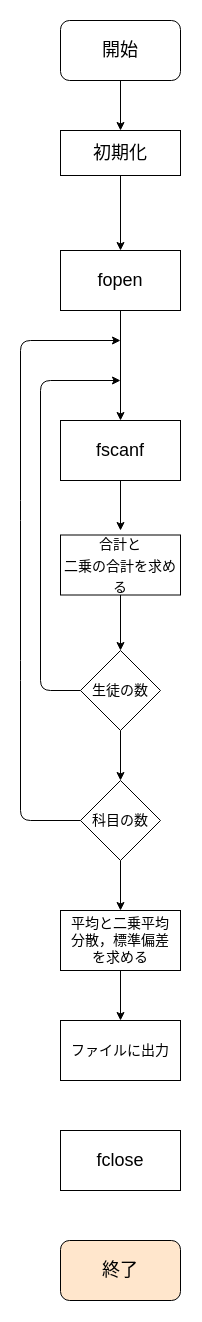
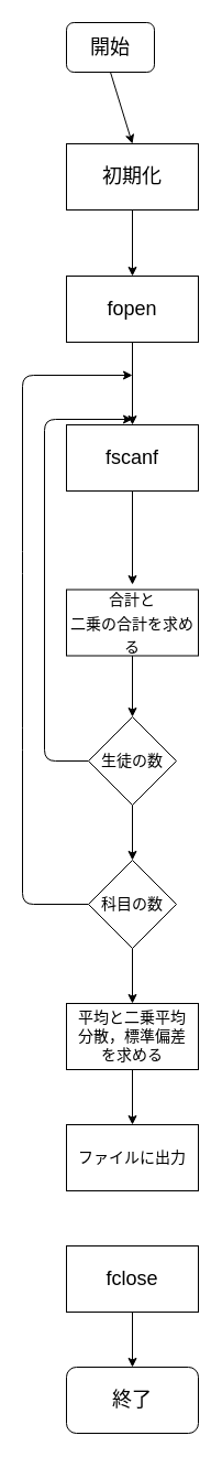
- <mxCell id="3" value="&lt;font style=&quot;font-size: 18px;&quot;&gt;開始&lt;/font&gt;" style="rounded=1;whiteSpace=wrap;html=1;" parent="1" vertex="1"><mxGeometry x="60" y="20" width="120" height="60" as="geometry" /></mxCell>
+ <mxCell id="3" value="&lt;font style=&quot;font-size: 18px;&quot;&gt;開始&lt;/font&gt;" style="rounded=1;whiteSpace=wrap;html=1;" parent="1" vertex="1"><mxGeometry x="60" y="20" width="80" height="45" as="geometry" /></mxCell>
- <mxCell id="5" value="初期化" style="rounded=0;whiteSpace=wrap;html=1;fontSize=18;" parent="1" vertex="1"><mxGeometry x="60" y="130" width="120" height="45" as="geometry" /></mxCell>
+ <mxCell id="5" value="初期化" style="rounded=0;whiteSpace=wrap;html=1;fontSize=18;" parent="1" vertex="1"><mxGeometry x="60" y="130" width="120" height="60" as="geometry" /></mxCell>
- <mxCell id="9" value="fscanf" style="rounded=0;whiteSpace=wrap;html=1;fontSize=18;" parent="1" vertex="1"><mxGeometry x="60" y="420" width="120" height="60" as="geometry" /></mxCell>
+ <mxCell id="9" value="fscanf" style="rounded=0;whiteSpace=wrap;html=1;fontSize=18;" parent="1" vertex="1"><mxGeometry x="60" y="385" width="120" height="60" as="geometry" /></mxCell>
+ <mxCell id="21" style="edgeStyle=none;html=1;exitX=0.5;exitY=1;exitDx=0;exitDy=0;entryX=0.5;entryY=0;entryDx=0;entryDy=0;fontSize=18;" edge="1" parent="1" source="22" target="23"><mxGeometry relative="1" as="geometry" /></mxCell>
- <mxCell id="23" value="&lt;font style=&quot;font-size: 18px;&quot;&gt;終了&lt;/font&gt;" style="rounded=1;whiteSpace=wrap;html=1;fillColor=#ffe6cc;" vertex="1" parent="1"><mxGeometry x="60" y="1240" width="120" height="60" as="geometry" /></mxCell>
+ <mxCell id="23" value="&lt;font style=&quot;font-size: 18px;&quot;&gt;終了&lt;/font&gt;" style="rounded=1;whiteSpace=wrap;html=1;" vertex="1" parent="1"><mxGeometry x="60" y="1240" width="120" height="60" as="geometry" /></mxCell>
